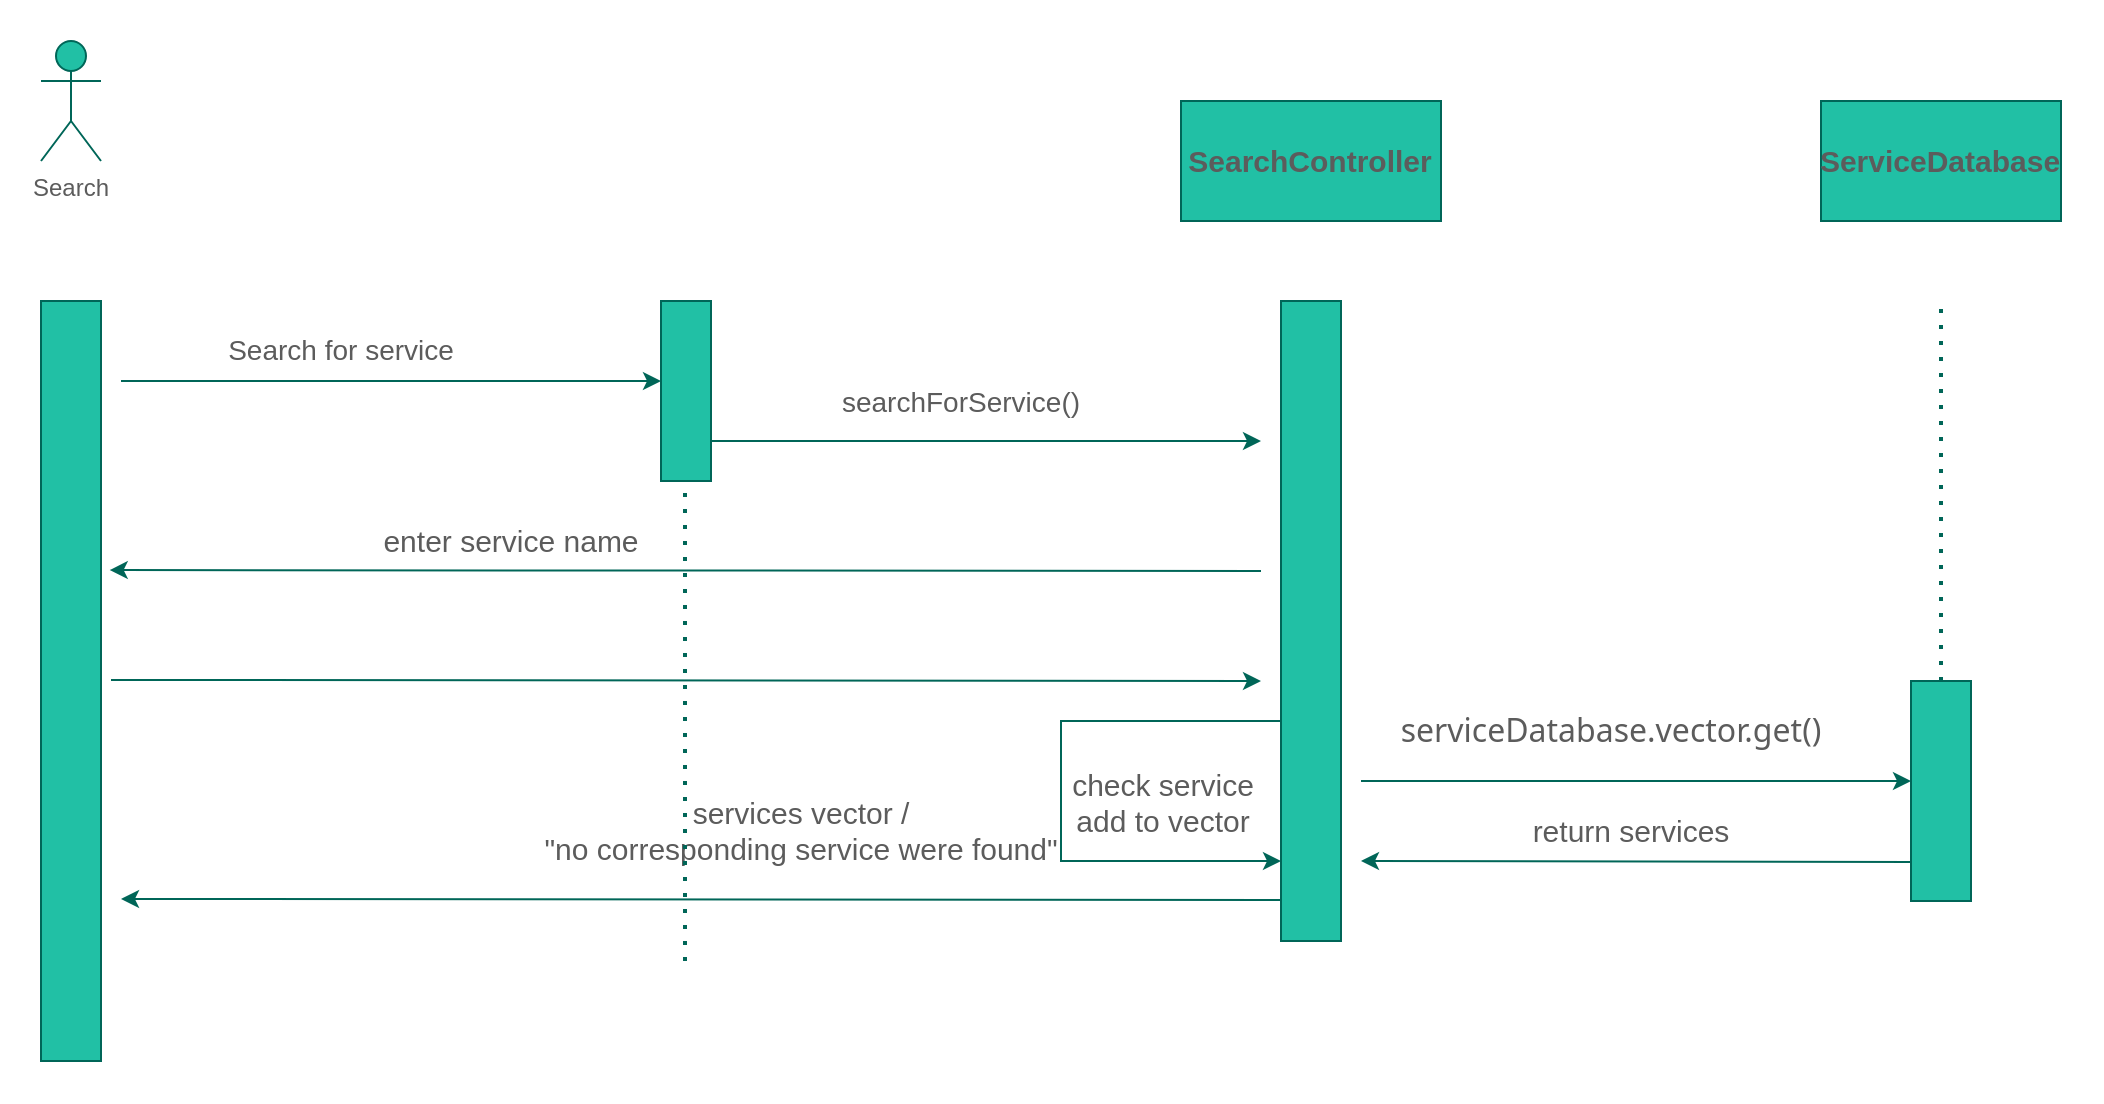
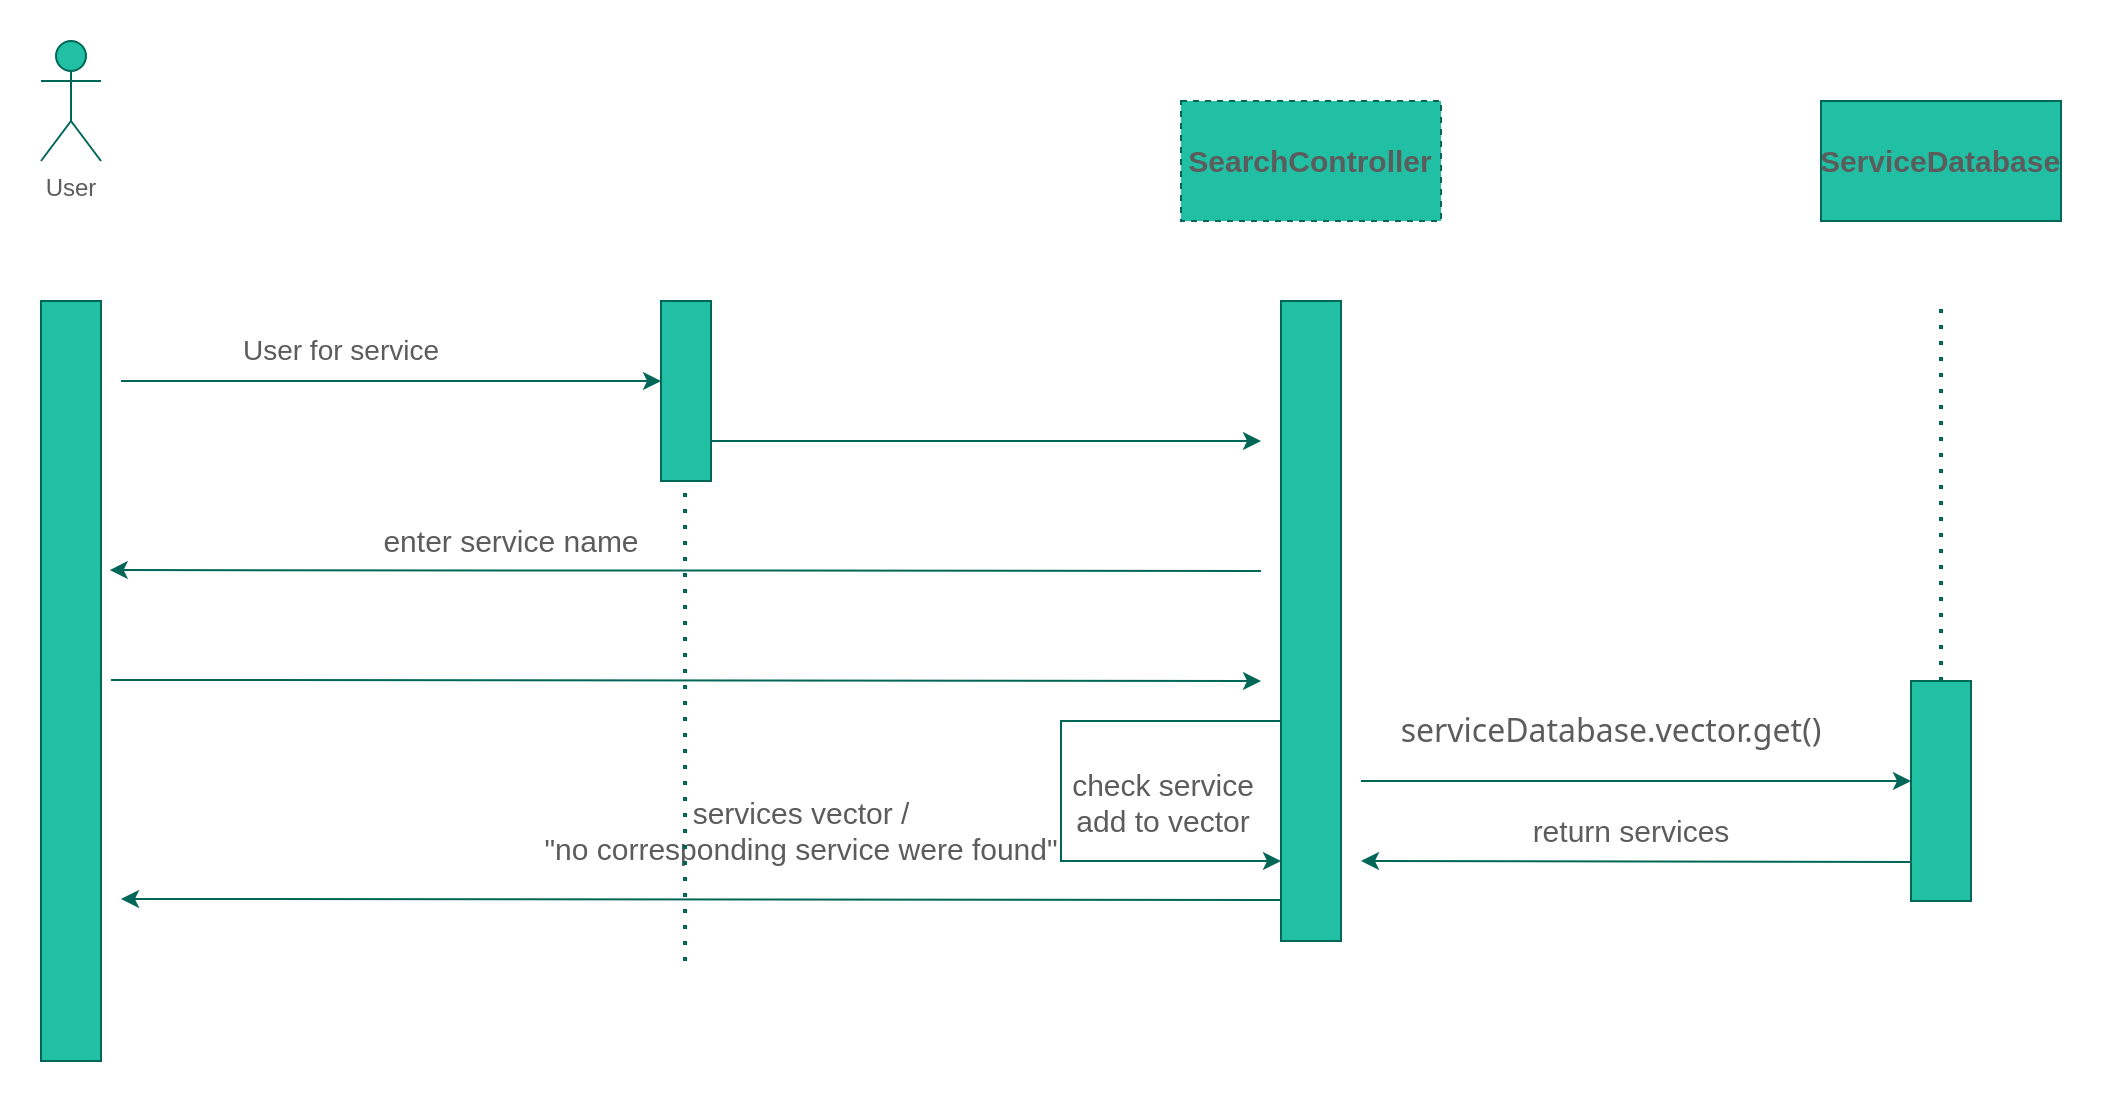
- <mxCell id="4" value="&lt;b&gt;&lt;font style=&quot;font-size: 15px;&quot;&gt;SearchController&lt;/font&gt;&lt;/b&gt;" style="rounded=0;whiteSpace=wrap;html=1;fillColor=#21C0A5;strokeColor=#006658;fontColor=#5C5C5C;" vertex="1" parent="1"><mxGeometry x="590" y="50" width="130" height="60" as="geometry" /></mxCell>
+ <mxCell id="4" value="&lt;b&gt;&lt;font style=&quot;font-size: 15px;&quot;&gt;SearchController&lt;/font&gt;&lt;/b&gt;" style="rounded=0;whiteSpace=wrap;html=1;fillColor=#21C0A5;strokeColor=#006658;fontColor=#5C5C5C;dashed=1;" vertex="1" parent="1"><mxGeometry x="590" y="50" width="130" height="60" as="geometry" /></mxCell>
- <mxCell id="2" value="Search" style="shape=umlActor;verticalLabelPosition=bottom;verticalAlign=top;html=1;fillColor=#21C0A5;strokeColor=#006658;fontColor=#5C5C5C;" vertex="1" parent="1"><mxGeometry x="20" y="20" width="30" height="60" as="geometry" /></mxCell>
+ <mxCell id="2" value="User" style="shape=umlActor;verticalLabelPosition=bottom;verticalAlign=top;html=1;fillColor=#21C0A5;strokeColor=#006658;fontColor=#5C5C5C;" vertex="1" parent="1"><mxGeometry x="20" y="20" width="30" height="60" as="geometry" /></mxCell>
- <mxCell id="6" value="&lt;font style=&quot;font-size: 14px;&quot;&gt;Search for service&lt;/font&gt;" style="text;html=1;align=center;verticalAlign=middle;resizable=0;points=[];autosize=1;strokeColor=none;fillColor=none;fontColor=#5C5C5C;" vertex="1" parent="1"><mxGeometry x="100" y="160" width="140" height="30" as="geometry" /></mxCell>
+ <mxCell id="6" value="&lt;font style=&quot;font-size: 14px;&quot;&gt;User for service&lt;/font&gt;" style="text;html=1;align=center;verticalAlign=middle;resizable=0;points=[];autosize=1;strokeColor=none;fillColor=none;fontColor=#5C5C5C;" vertex="1" parent="1"><mxGeometry x="100" y="160" width="140" height="30" as="geometry" /></mxCell>
- <mxCell id="11" value="&lt;font style=&quot;font-size: 14px;&quot;&gt;searchForService()&lt;/font&gt;" style="text;html=1;align=center;verticalAlign=middle;resizable=0;points=[];autosize=1;strokeColor=none;fillColor=none;fontSize=15;fontColor=#5C5C5C;" vertex="1" parent="1"><mxGeometry x="410" y="185" width="140" height="30" as="geometry" /></mxCell>
